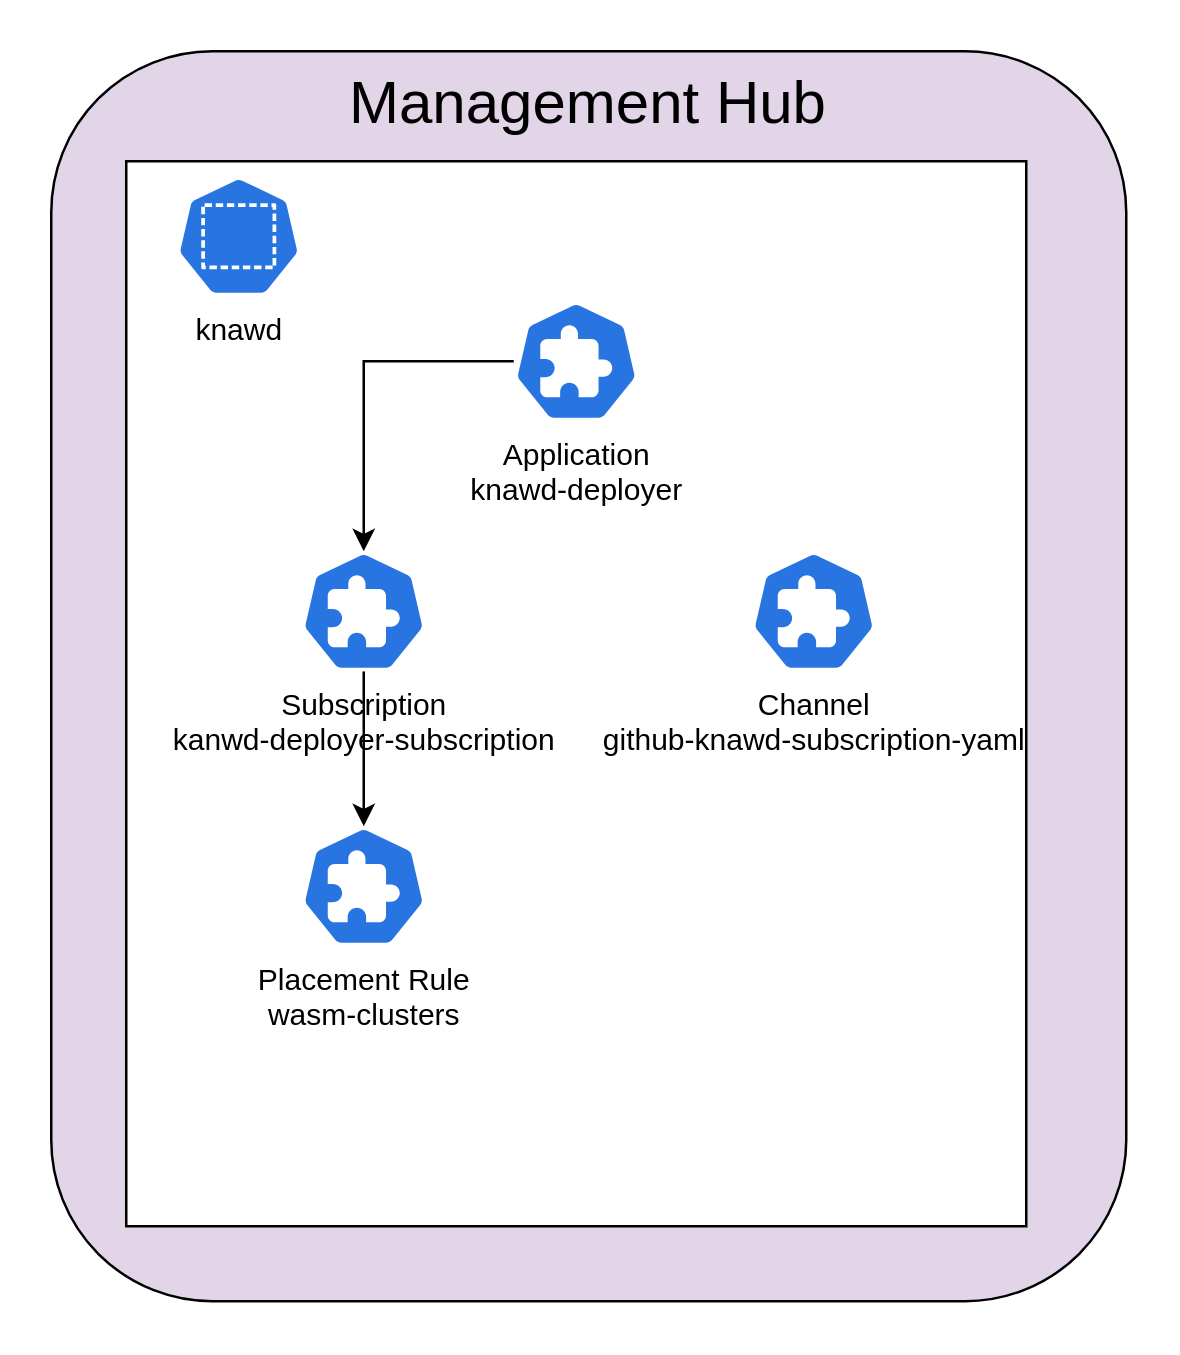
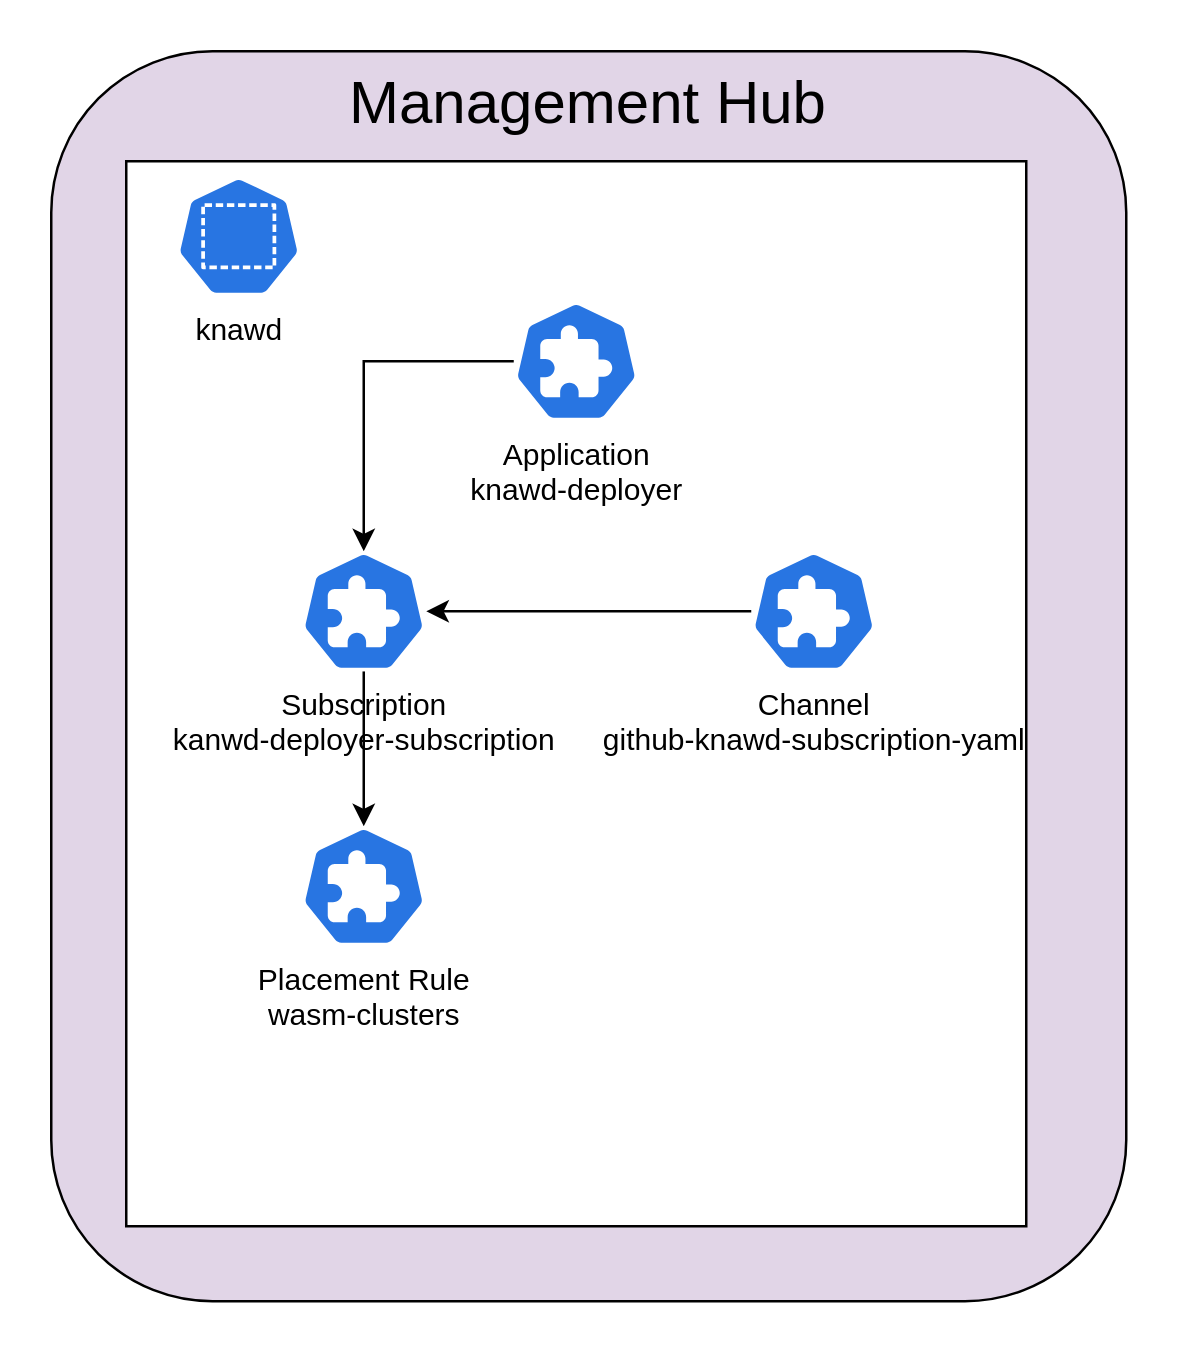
+ <mxCell id="7" style="edgeStyle=orthogonalEdgeStyle;rounded=0;orthogonalLoop=1;jettySize=auto;html=1;" edge="1" parent="1" source="8" target="10"><mxGeometry relative="1" as="geometry" /></mxCell>
